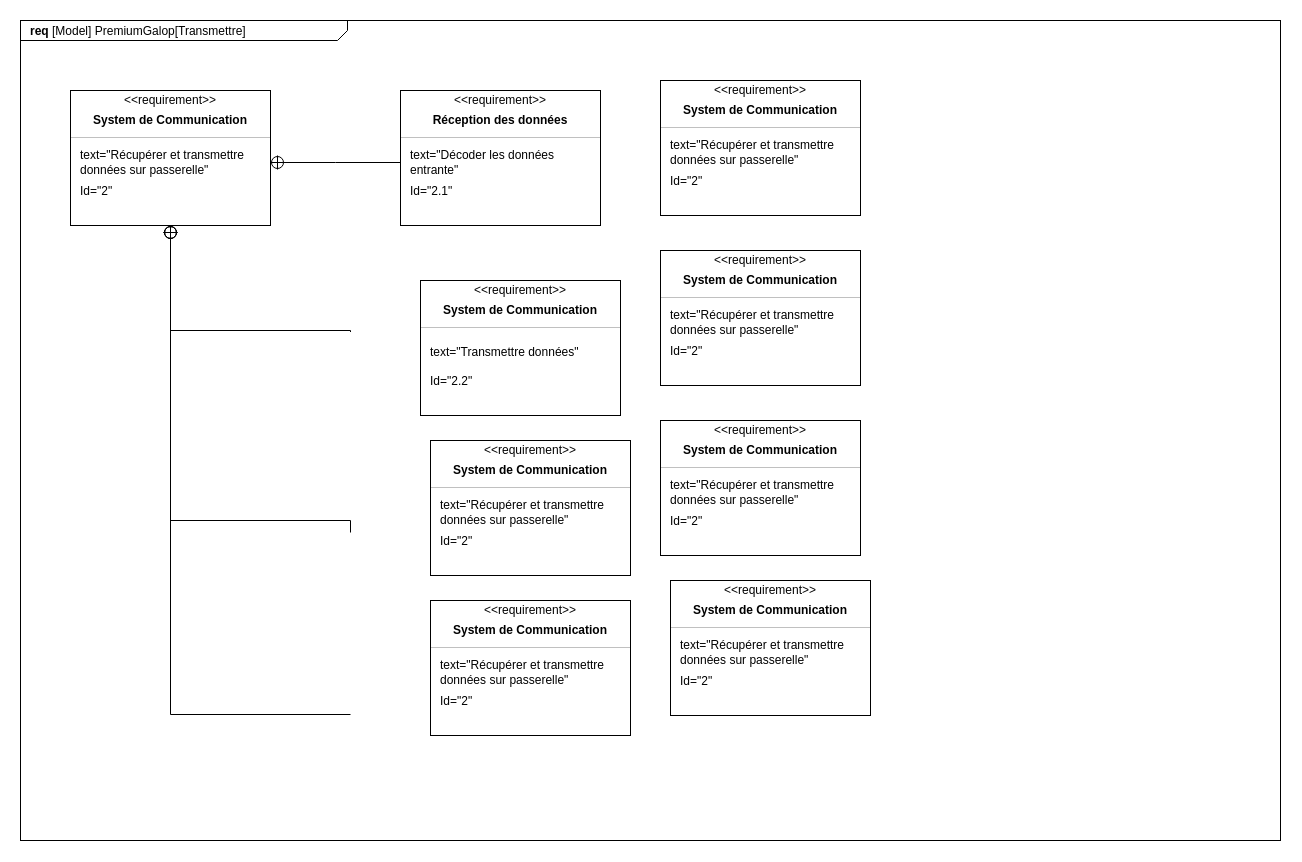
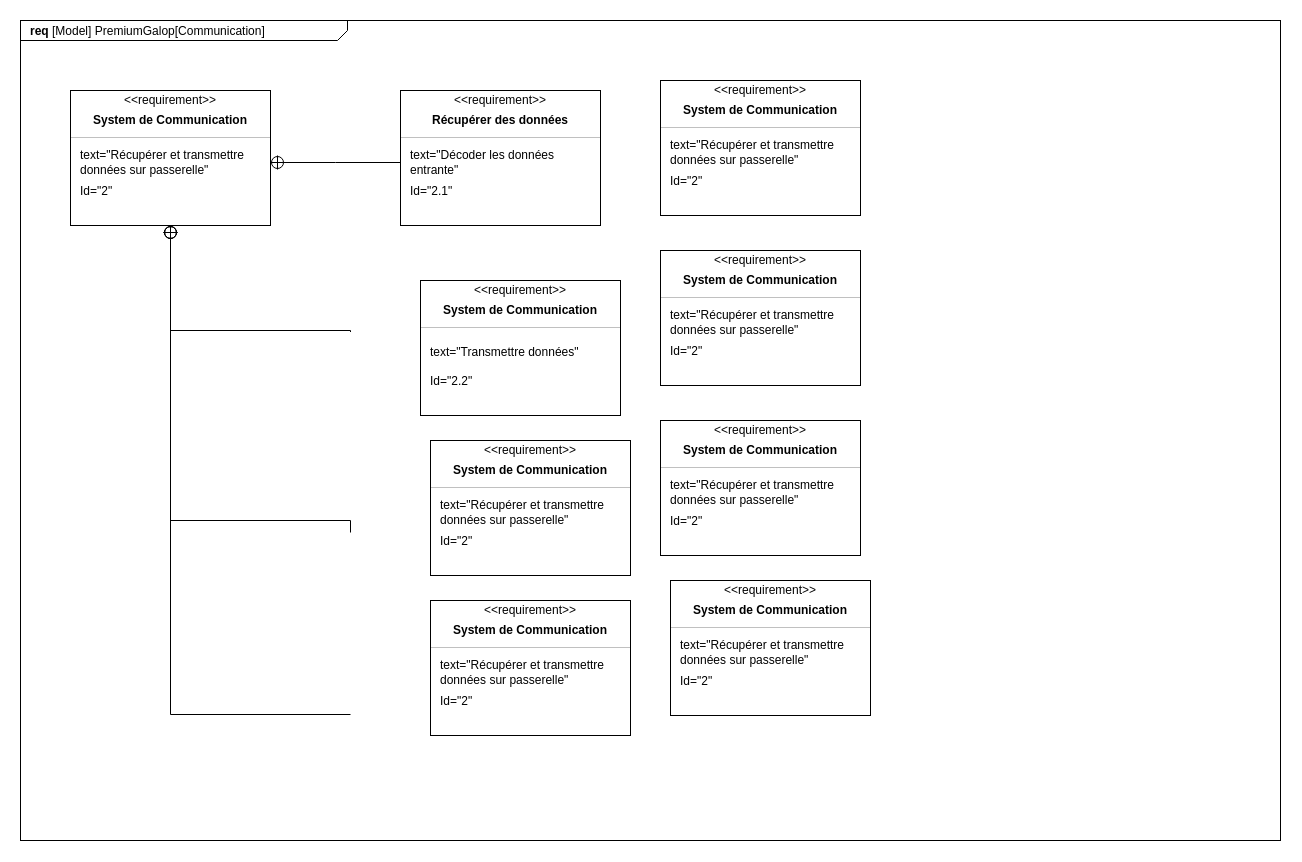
- <mxCell id="2" value="&lt;p style=&quot;margin: 0px ; margin-top: 4px ; margin-left: 10px ; text-align: left&quot;&gt;&lt;b&gt;req&lt;/b&gt; [Model] PremiumGalop[Transmettre]&lt;/p&gt;" style="html=1;strokeWidth=1;shape=mxgraph.sysml.package;html=1;overflow=fill;whiteSpace=wrap;fillColor=none;gradientColor=none;fontSize=12;align=center;labelX=327.64;" parent="1" vertex="1"><mxGeometry x="20" y="20" width="1260" height="820" as="geometry" /></mxCell>
+ <mxCell id="2" value="&lt;p style=&quot;margin: 0px ; margin-top: 4px ; margin-left: 10px ; text-align: left&quot;&gt;&lt;b&gt;req&lt;/b&gt; [Model] PremiumGalop[Communication]&lt;/p&gt;" style="html=1;strokeWidth=1;shape=mxgraph.sysml.package;html=1;overflow=fill;whiteSpace=wrap;fillColor=none;gradientColor=none;fontSize=12;align=center;labelX=327.64;" parent="1" vertex="1"><mxGeometry x="20" y="20" width="1260" height="820" as="geometry" /></mxCell>
- <mxCell id="16" value="Réception des données" style="html=1;align=center;spacing=0;verticalAlign=middle;strokeColor=none;fillColor=none;whiteSpace=wrap;fontStyle=1" vertex="1" parent="14"><mxGeometry y="16" width="200" height="27" as="geometry" /></mxCell>
+ <mxCell id="16" value="Récupérer des données" style="html=1;align=center;spacing=0;verticalAlign=middle;strokeColor=none;fillColor=none;whiteSpace=wrap;fontStyle=1" vertex="1" parent="14"><mxGeometry y="16" width="200" height="27" as="geometry" /></mxCell>
